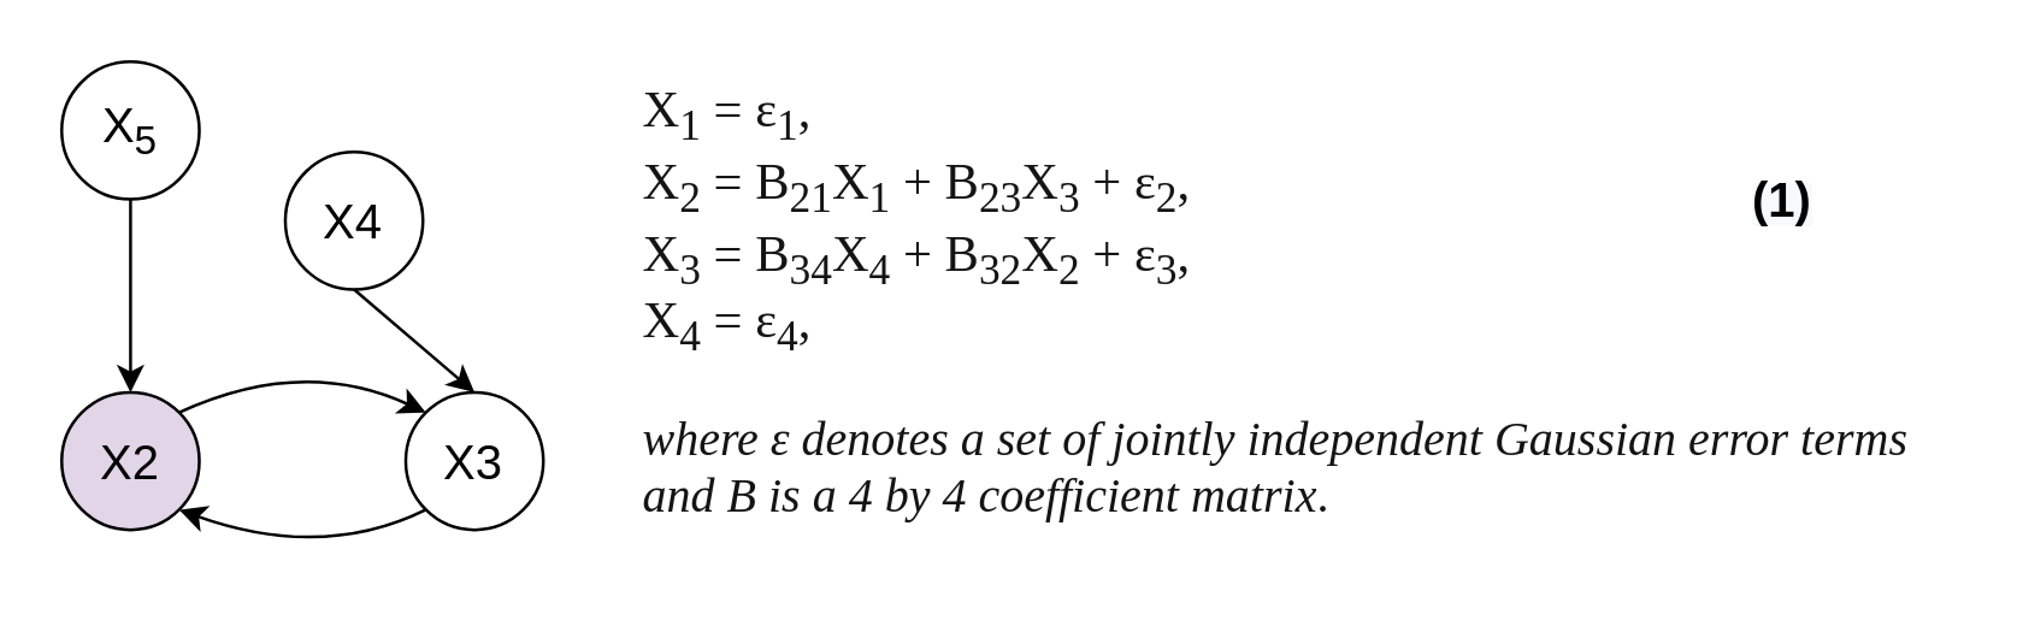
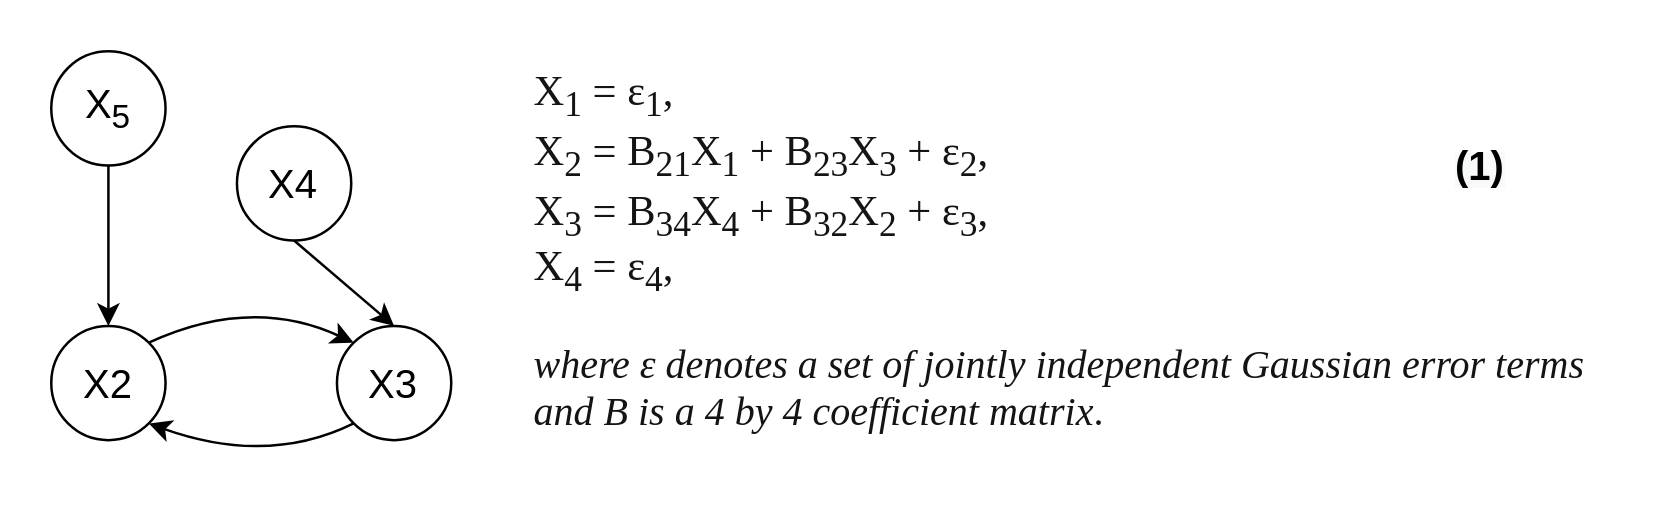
- <mxCell id="4" value="&lt;font style=&quot;font-size: 16px;&quot;&gt;X2&lt;/font&gt;" style="ellipse;whiteSpace=wrap;html=1;aspect=fixed;fillColor=#e1d5e7;" parent="2" vertex="1"><mxGeometry y="109.875" width="45.714" height="45.714" as="geometry" /></mxCell>
+ <mxCell id="4" value="&lt;font style=&quot;font-size: 16px;&quot;&gt;X2&lt;/font&gt;" style="ellipse;whiteSpace=wrap;html=1;aspect=fixed;" parent="2" vertex="1"><mxGeometry y="109.875" width="45.714" height="45.714" as="geometry" /></mxCell>
